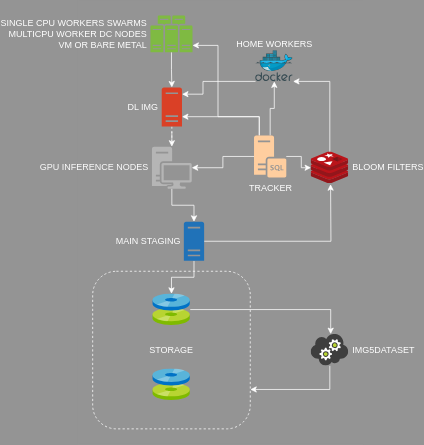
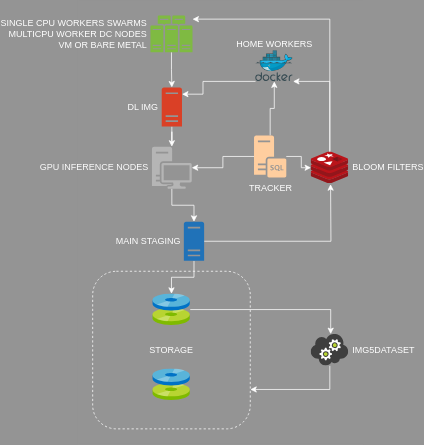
- <mxCell id="24" style="edgeStyle=orthogonalEdgeStyle;rounded=0;orthogonalLoop=1;jettySize=auto;html=1;strokeColor=#FFFFFF;" parent="1" source="27" target="8" edge="1"><mxGeometry relative="1" as="geometry"><Array as="points"><mxPoint x="242" y="155" /><mxPoint x="187" y="155" /><mxPoint x="187" y="60" /></Array></mxGeometry></mxCell>
+ <mxCell id="2" style="edgeStyle=orthogonalEdgeStyle;rounded=0;orthogonalLoop=1;jettySize=auto;html=1;strokeColor=#FFFFFF;" parent="1" source="4" target="8" edge="1"><mxGeometry relative="1" as="geometry"><Array as="points"><mxPoint x="336" y="25" /><mxPoint x="125" y="25" /></Array></mxGeometry></mxCell>
- <mxCell id="26" style="edgeStyle=orthogonalEdgeStyle;rounded=0;orthogonalLoop=1;jettySize=auto;html=1;fontColor=#FFFFFF;strokeColor=#FFFFFF;" parent="1" source="27" target="13" edge="1"><mxGeometry relative="1" as="geometry"><Array as="points"><mxPoint x="242" y="155" /></Array></mxGeometry></mxCell>
- <mxCell id="12" style="edgeStyle=orthogonalEdgeStyle;rounded=0;orthogonalLoop=1;jettySize=auto;html=1;strokeColor=#FFFFFF;dashed=1;" parent="1" source="13" target="15" edge="1"><mxGeometry relative="1" as="geometry" /></mxCell>
+ <mxCell id="12" style="edgeStyle=orthogonalEdgeStyle;rounded=0;orthogonalLoop=1;jettySize=auto;html=1;strokeColor=#FFFFFF;" parent="1" source="13" target="15" edge="1"><mxGeometry relative="1" as="geometry" /></mxCell>
